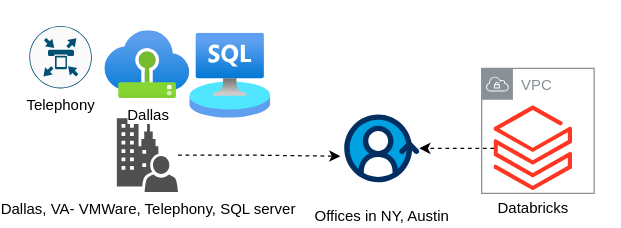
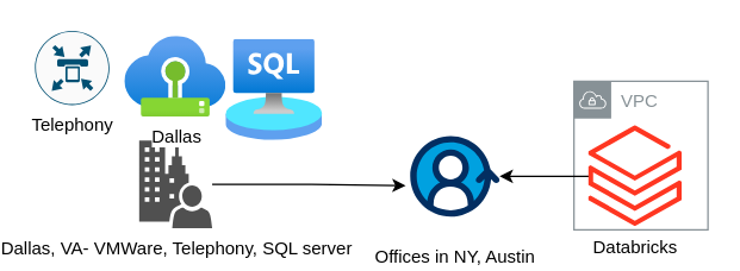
- <mxCell id="4" value="" style="edgeStyle=orthogonalEdgeStyle;rounded=0;orthogonalLoop=1;jettySize=auto;html=1;dashed=1;" edge="1" parent="1" source="5" target="6"><mxGeometry relative="1" as="geometry" /></mxCell>
+ <mxCell id="4" value="" style="edgeStyle=orthogonalEdgeStyle;rounded=0;orthogonalLoop=1;jettySize=auto;html=1;" edge="1" parent="1" source="5" target="6"><mxGeometry relative="1" as="geometry" /></mxCell>
- <mxCell id="9" style="edgeStyle=orthogonalEdgeStyle;rounded=0;orthogonalLoop=1;jettySize=auto;html=1;entryX=-0.05;entryY=0.616;entryDx=0;entryDy=0;entryPerimeter=0;dashed=1;" parent="1" source="3" target="6" edge="1"><mxGeometry relative="1" as="geometry" /></mxCell>
+ <mxCell id="9" style="edgeStyle=orthogonalEdgeStyle;rounded=0;orthogonalLoop=1;jettySize=auto;html=1;entryX=-0.05;entryY=0.616;entryDx=0;entryDy=0;entryPerimeter=0;" parent="1" source="3" target="6" edge="1"><mxGeometry relative="1" as="geometry" /></mxCell>
